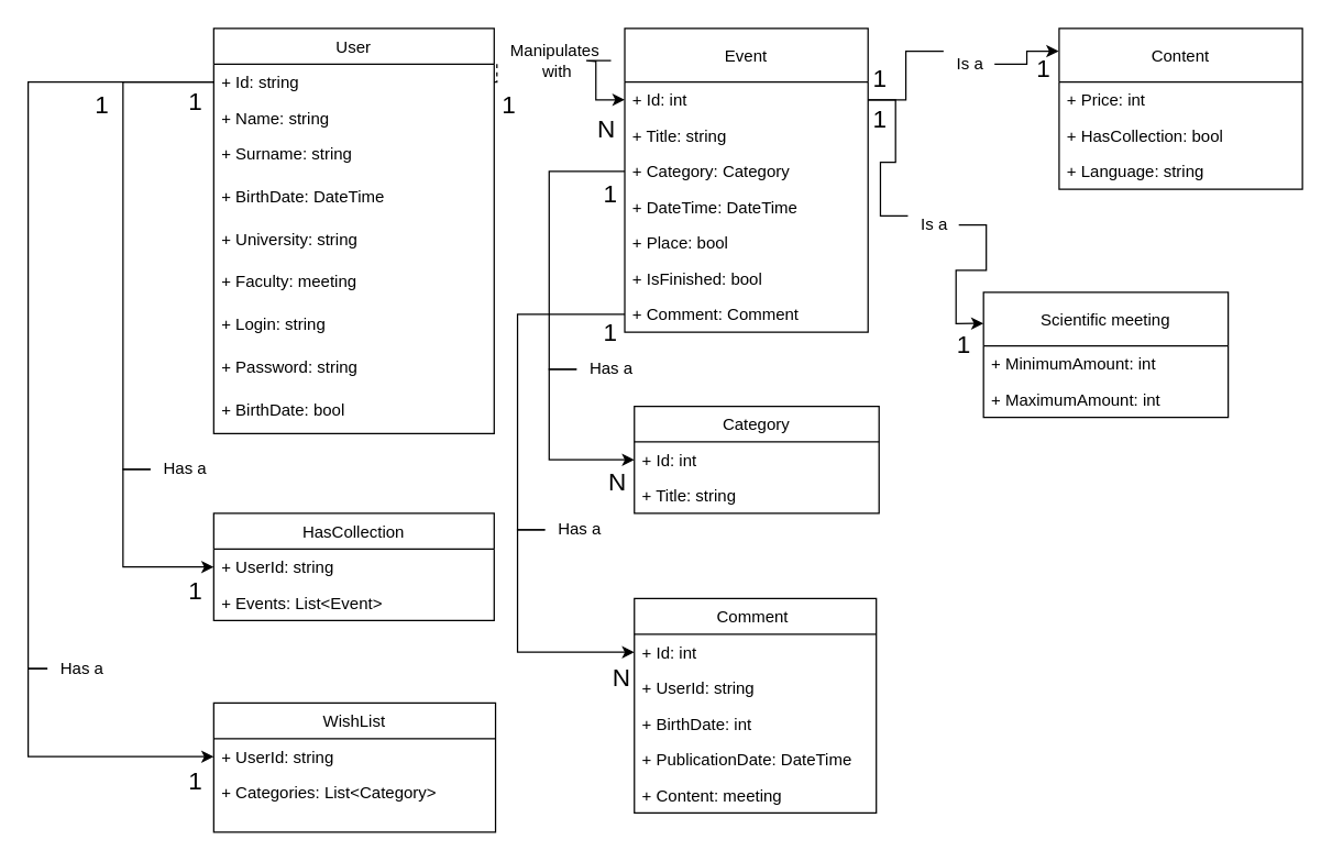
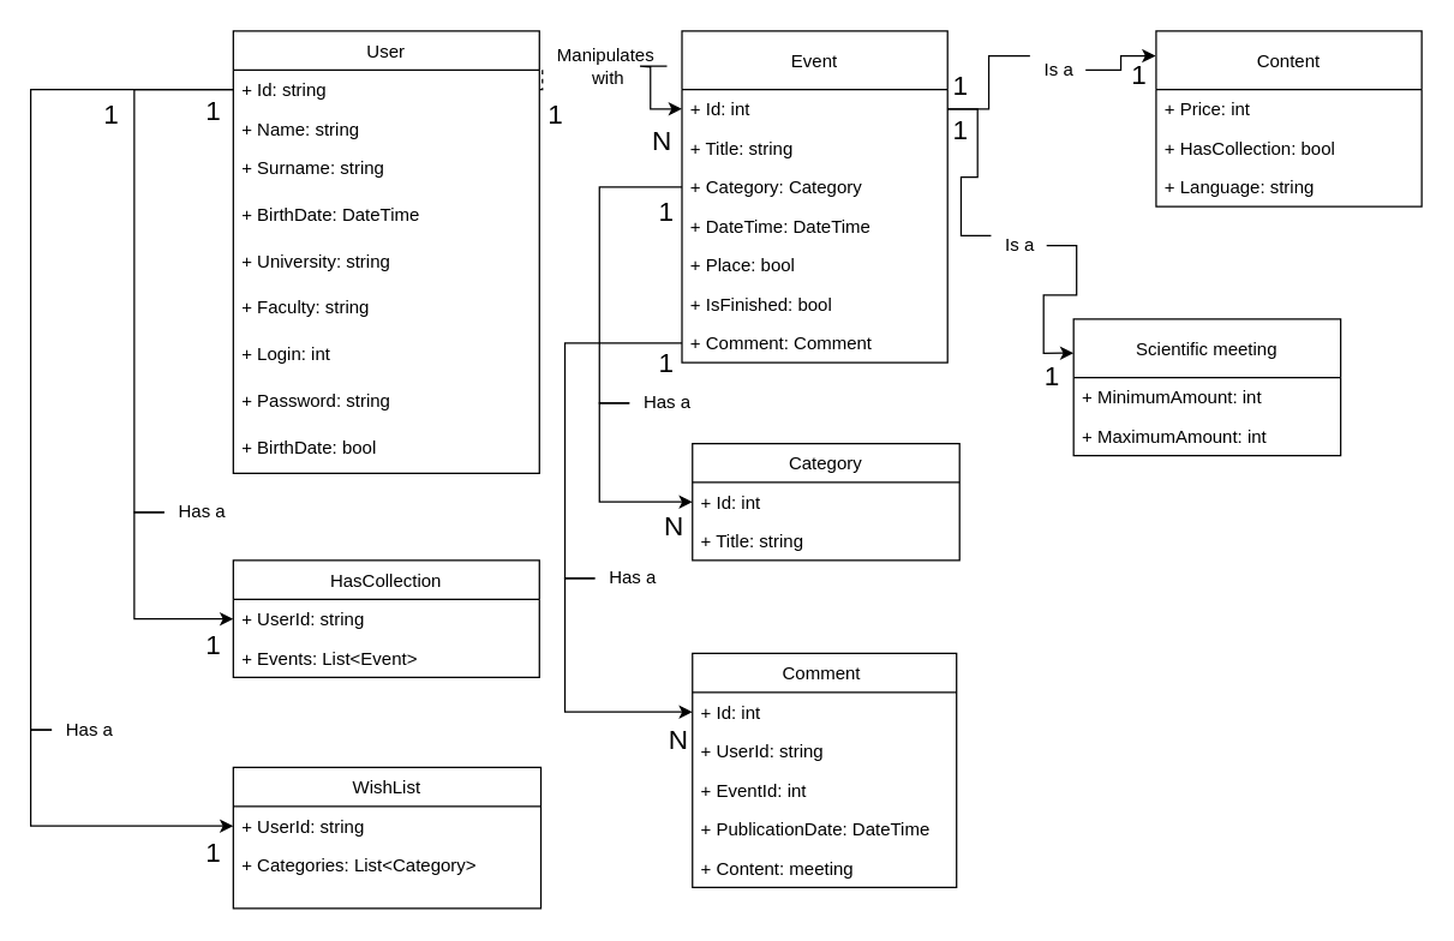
- <mxCell id="8" value="+ Faculty: meeting" style="text;strokeColor=none;fillColor=none;align=left;verticalAlign=top;spacingLeft=4;spacingRight=4;overflow=hidden;rotatable=0;points=[[0,0.5],[1,0.5]];portConstraint=eastwest;" parent="2" vertex="1"><mxGeometry y="171" width="204" height="31" as="geometry" /></mxCell>
+ <mxCell id="8" value="+ Faculty: string" style="text;strokeColor=none;fillColor=none;align=left;verticalAlign=top;spacingLeft=4;spacingRight=4;overflow=hidden;rotatable=0;points=[[0,0.5],[1,0.5]];portConstraint=eastwest;" parent="2" vertex="1"><mxGeometry y="171" width="204" height="31" as="geometry" /></mxCell>
- <mxCell id="9" value="+ Login: string" style="text;strokeColor=none;fillColor=none;align=left;verticalAlign=top;spacingLeft=4;spacingRight=4;overflow=hidden;rotatable=0;points=[[0,0.5],[1,0.5]];portConstraint=eastwest;" parent="2" vertex="1"><mxGeometry y="202" width="204" height="31" as="geometry" /></mxCell>
+ <mxCell id="9" value="+ Login: int" style="text;strokeColor=none;fillColor=none;align=left;verticalAlign=top;spacingLeft=4;spacingRight=4;overflow=hidden;rotatable=0;points=[[0,0.5],[1,0.5]];portConstraint=eastwest;" parent="2" vertex="1"><mxGeometry y="202" width="204" height="31" as="geometry" /></mxCell>
- <mxCell id="35" value="+ BirthDate: int" style="text;strokeColor=none;fillColor=none;align=left;verticalAlign=top;spacingLeft=4;spacingRight=4;overflow=hidden;rotatable=0;points=[[0,0.5],[1,0.5]];portConstraint=eastwest;" parent="32" vertex="1"><mxGeometry y="78" width="176" height="26" as="geometry" /></mxCell>
+ <mxCell id="35" value="+ EventId: int" style="text;strokeColor=none;fillColor=none;align=left;verticalAlign=top;spacingLeft=4;spacingRight=4;overflow=hidden;rotatable=0;points=[[0,0.5],[1,0.5]];portConstraint=eastwest;" parent="32" vertex="1"><mxGeometry y="78" width="176" height="26" as="geometry" /></mxCell>
